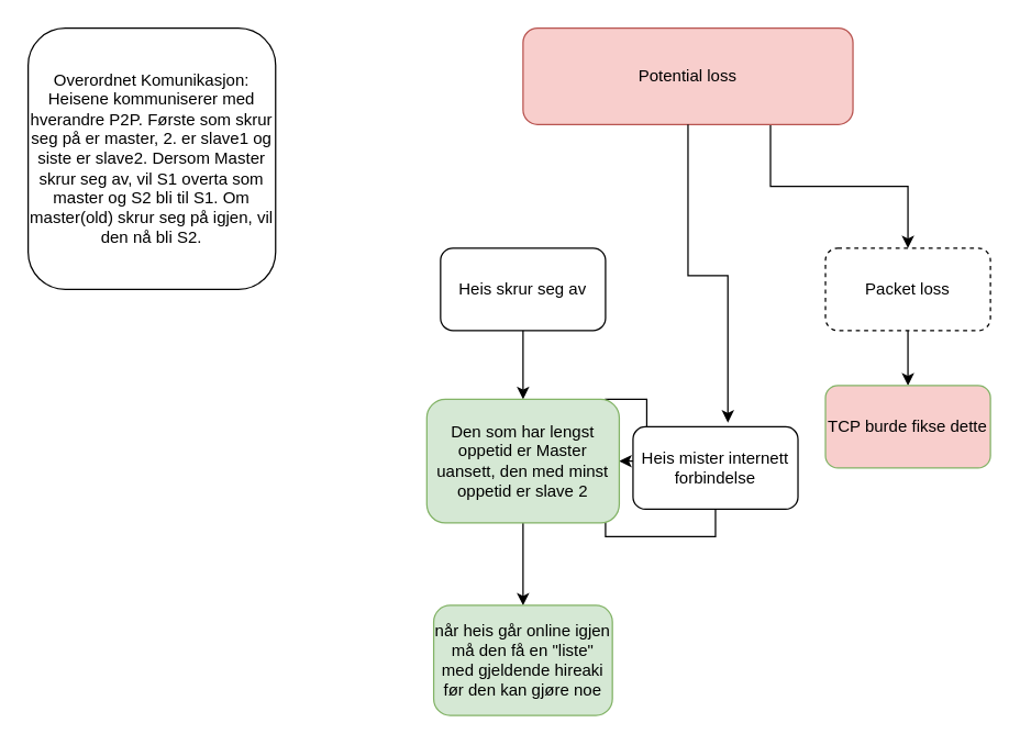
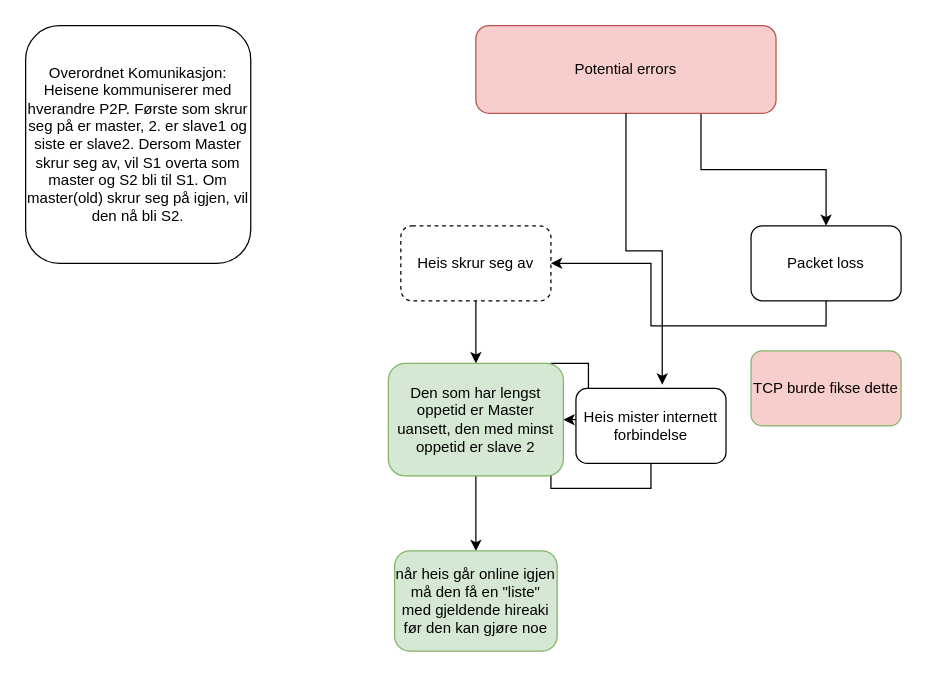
- <mxCell id="4" value="Potential loss" style="rounded=1;whiteSpace=wrap;html=1;fillColor=#f8cecc;strokeColor=#b85450;" vertex="1" parent="1"><mxGeometry x="380" y="20" width="240" height="70" as="geometry" /></mxCell>
+ <mxCell id="4" value="Potential errors" style="rounded=1;whiteSpace=wrap;html=1;fillColor=#f8cecc;strokeColor=#b85450;" vertex="1" parent="1"><mxGeometry x="380" y="20" width="240" height="70" as="geometry" /></mxCell>
- <mxCell id="6" value="Heis skrur seg av" style="rounded=1;whiteSpace=wrap;html=1;" vertex="1" parent="1"><mxGeometry x="320" y="180" width="120" height="60" as="geometry" /></mxCell>
+ <mxCell id="6" value="Heis skrur seg av" style="rounded=1;whiteSpace=wrap;html=1;dashed=1;" vertex="1" parent="1"><mxGeometry x="320" y="180" width="120" height="60" as="geometry" /></mxCell>
- <mxCell id="11" value="Packet loss" style="rounded=1;whiteSpace=wrap;html=1;dashed=1;" vertex="1" parent="1"><mxGeometry x="600" y="180" width="120" height="60" as="geometry" /></mxCell>
+ <mxCell id="11" value="Packet loss" style="rounded=1;whiteSpace=wrap;html=1;" vertex="1" parent="1"><mxGeometry x="600" y="180" width="120" height="60" as="geometry" /></mxCell>
- <mxCell id="10" style="edgeStyle=orthogonalEdgeStyle;rounded=0;orthogonalLoop=1;jettySize=auto;html=1;exitX=0.5;exitY=1;exitDx=0;exitDy=0;entryX=0.5;entryY=0;entryDx=0;entryDy=0;" edge="1" parent="1" source="11" target="12"><mxGeometry relative="1" as="geometry" /></mxCell>
+ <mxCell id="10" style="edgeStyle=orthogonalEdgeStyle;rounded=0;orthogonalLoop=1;jettySize=auto;html=1;exitX=0.5;exitY=1;exitDx=0;exitDy=0;" edge="1" parent="1" source="11" target="6"><mxGeometry relative="1" as="geometry" /></mxCell>
